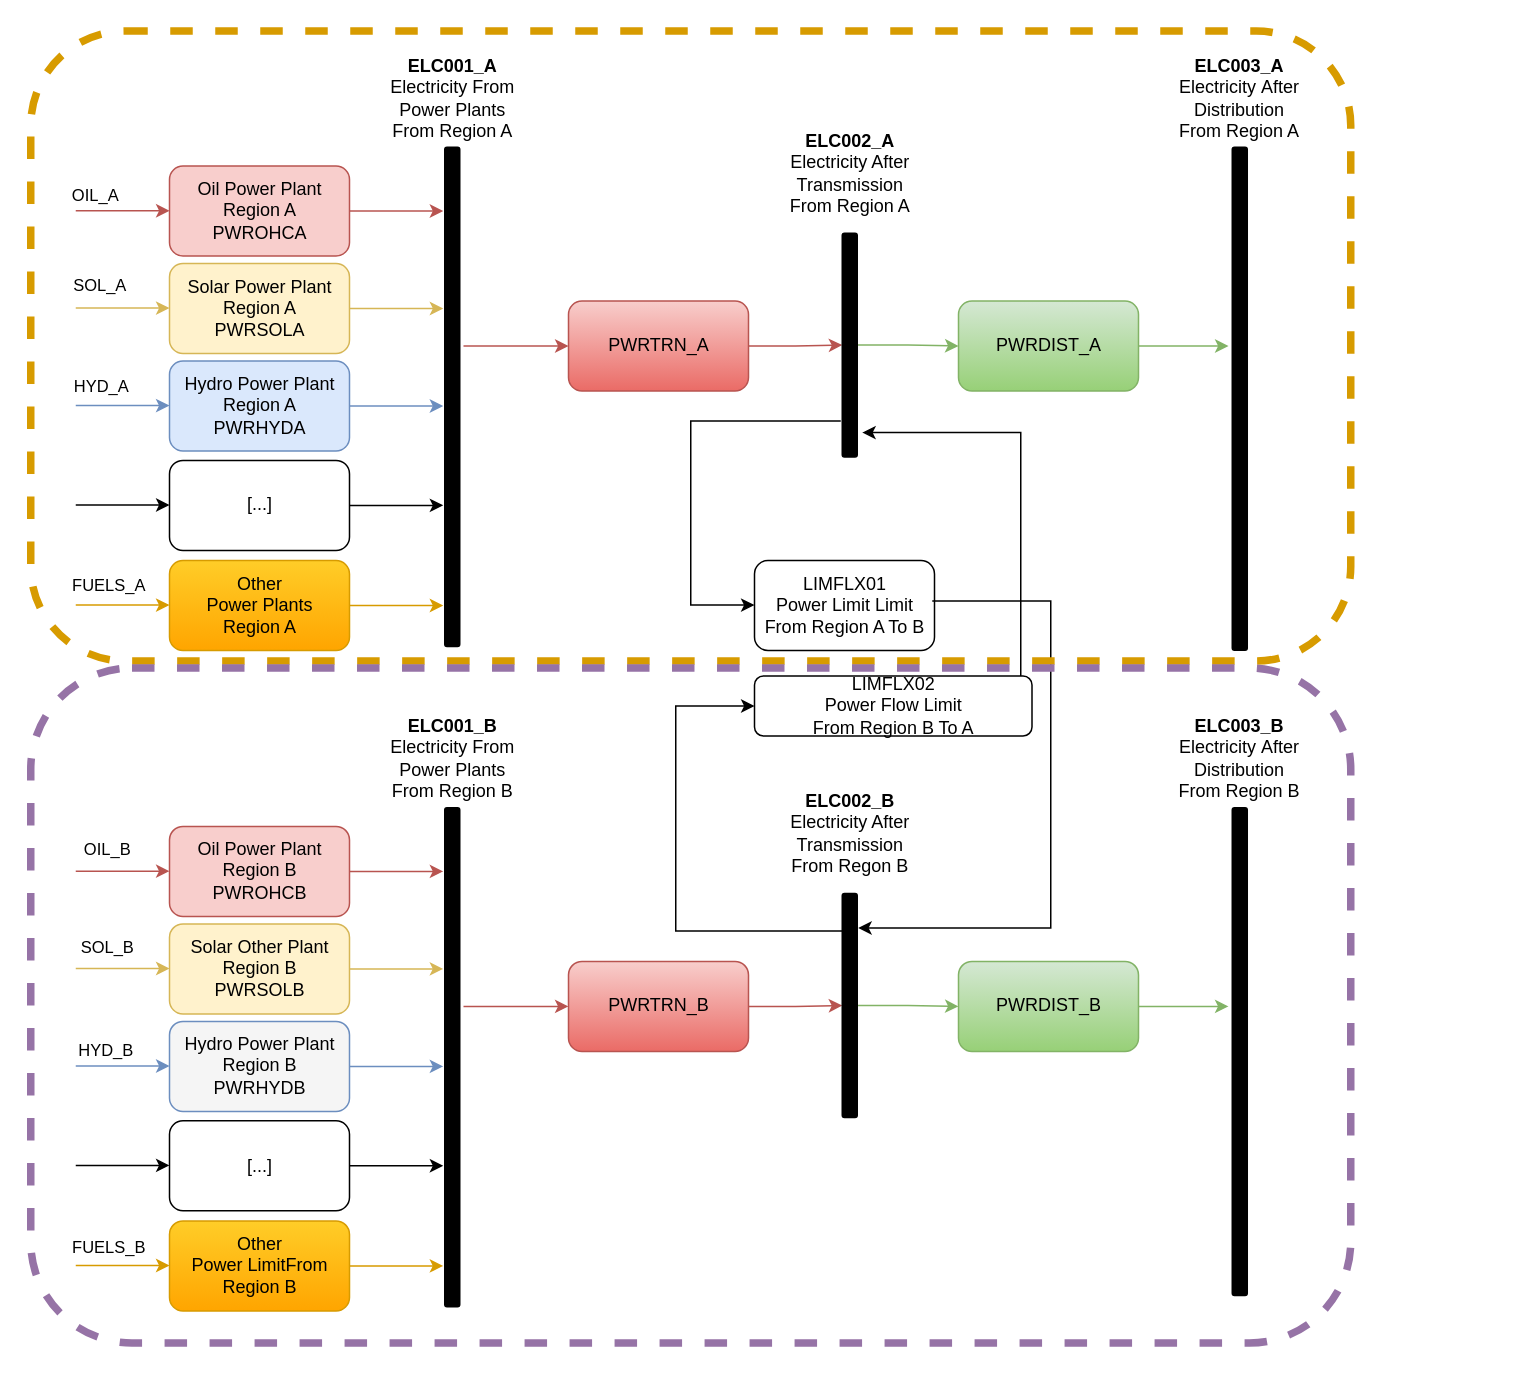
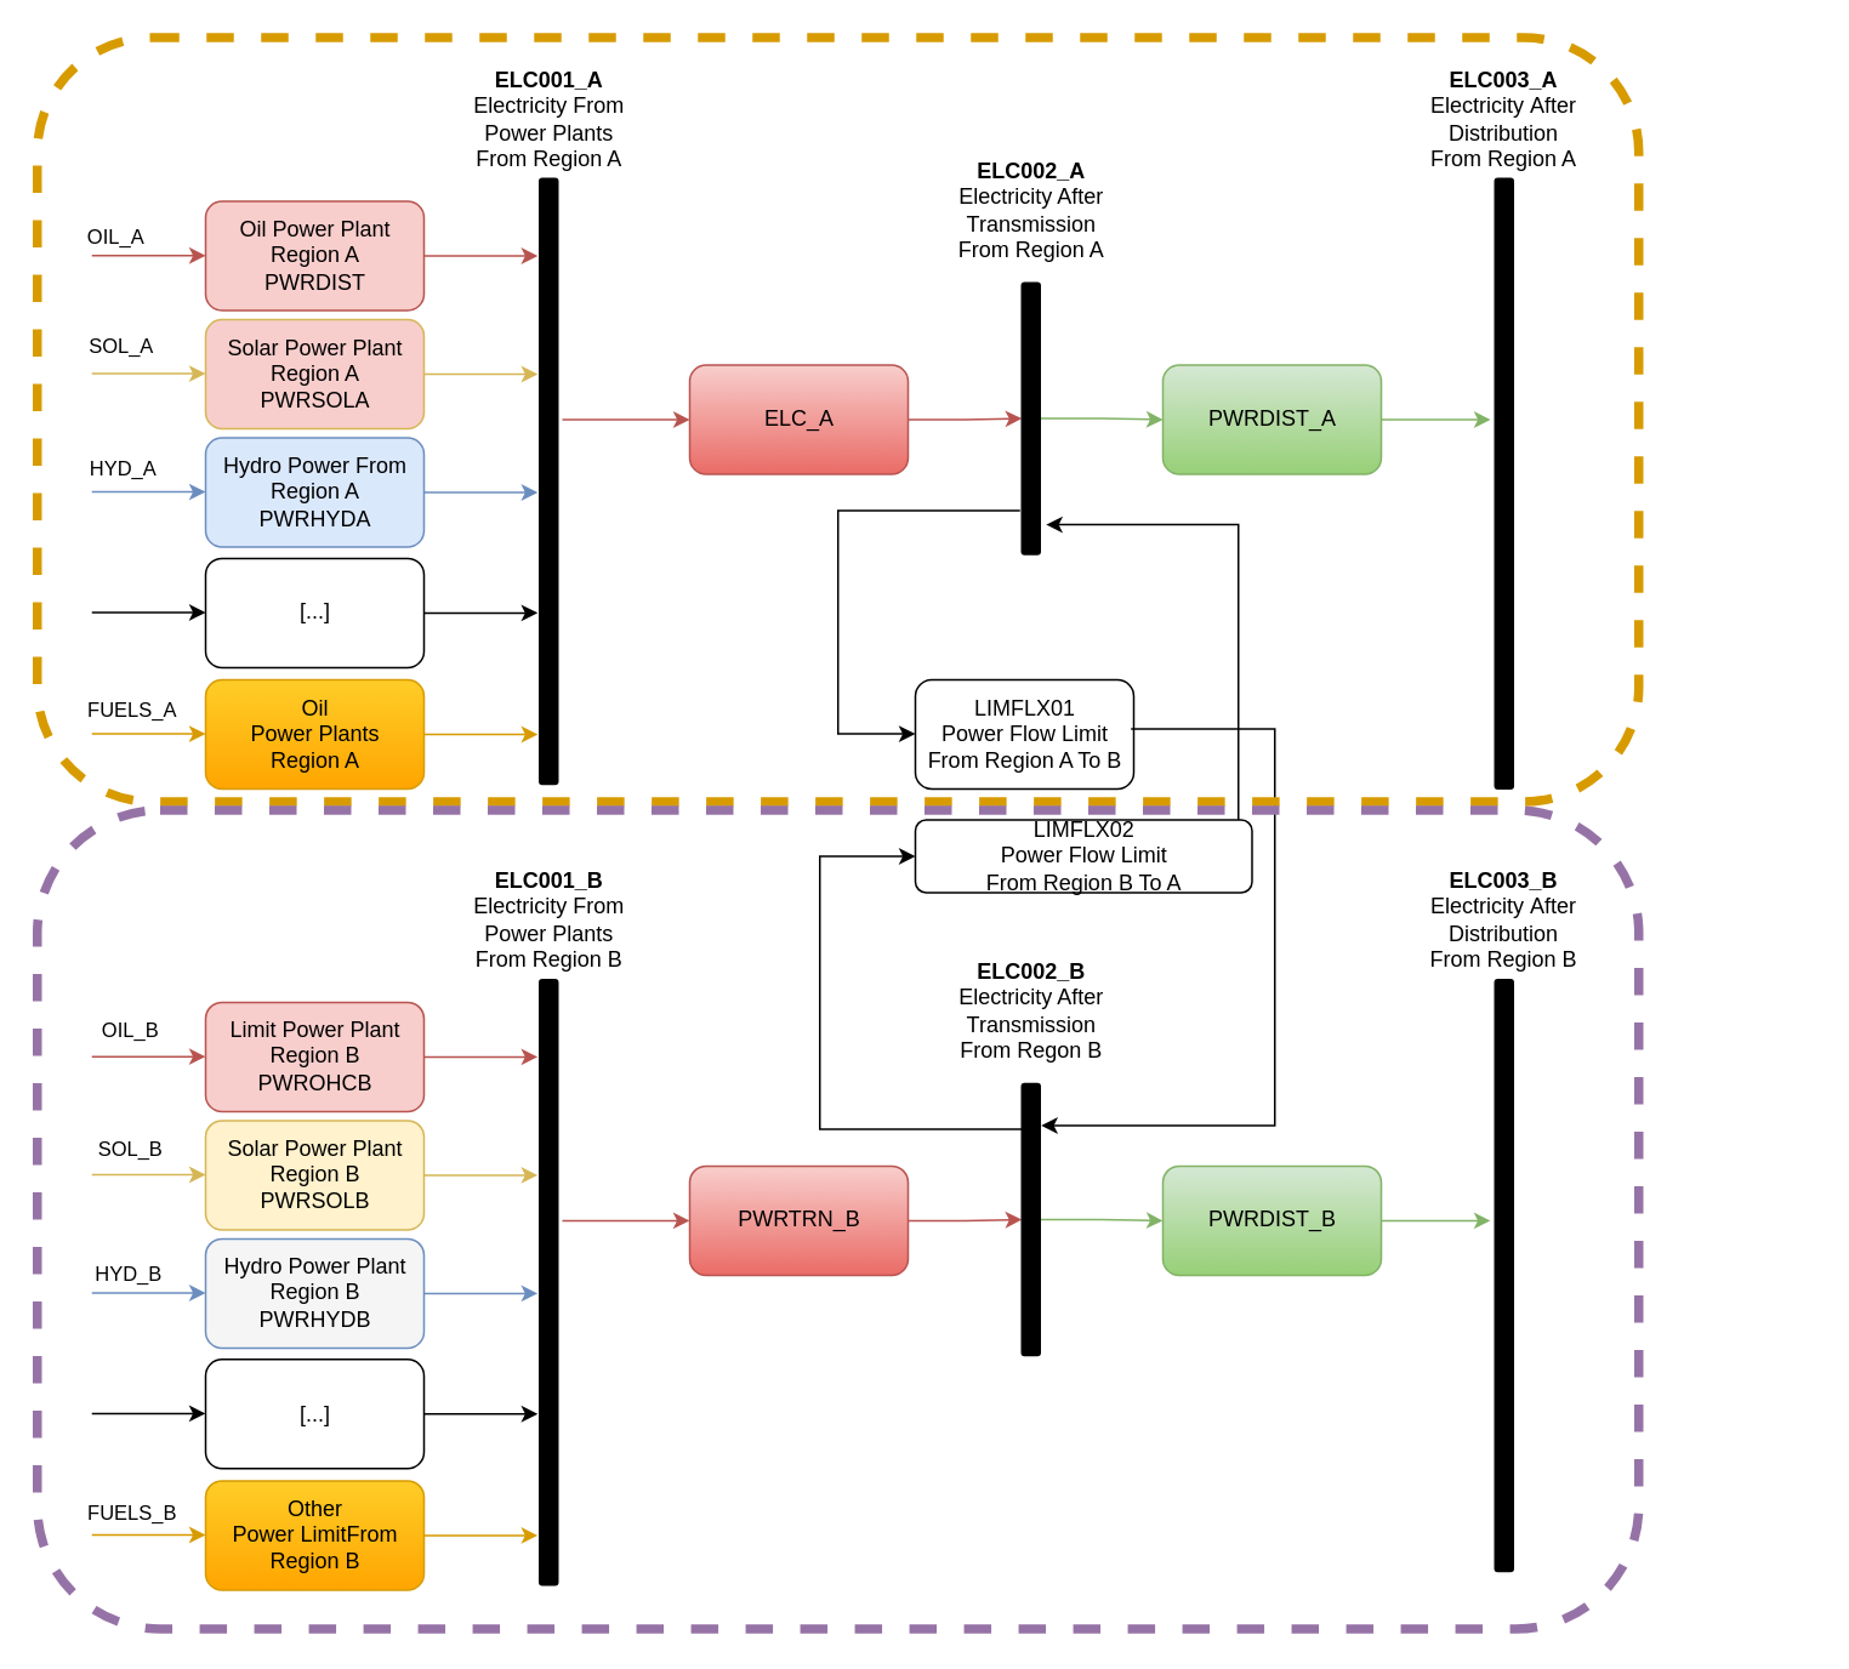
- <mxCell id="15" value="Oil Power Plant&lt;br&gt;Region A&lt;br&gt;PWROHCA" style="rounded=1;whiteSpace=wrap;html=1;fillColor=#f8cecc;strokeColor=#b85450;" parent="1" vertex="1"><mxGeometry x="112.5" y="110" width="120" height="60" as="geometry" /></mxCell>
+ <mxCell id="15" value="Oil Power Plant&lt;br&gt;Region A&lt;br&gt;PWRDIST" style="rounded=1;whiteSpace=wrap;html=1;fillColor=#f8cecc;strokeColor=#b85450;" parent="1" vertex="1"><mxGeometry x="112.5" y="110" width="120" height="60" as="geometry" /></mxCell>
- <mxCell id="17" value="Solar Power Plant&lt;br&gt;Region A&lt;br&gt;PWRSOLA" style="rounded=1;whiteSpace=wrap;html=1;fillColor=#fff2cc;strokeColor=#d6b656;" parent="1" vertex="1"><mxGeometry x="112.5" y="175" width="120" height="60" as="geometry" /></mxCell>
+ <mxCell id="17" value="Solar Power Plant&lt;br&gt;Region A&lt;br&gt;PWRSOLA" style="rounded=1;whiteSpace=wrap;html=1;fillColor=#f8cecc;strokeColor=#d6b656;" parent="1" vertex="1"><mxGeometry x="112.5" y="175" width="120" height="60" as="geometry" /></mxCell>
- <mxCell id="5" value="PWRTRN_A" style="rounded=1;whiteSpace=wrap;html=1;fillColor=#f8cecc;gradientColor=#ea6b66;strokeColor=#b85450;" parent="1" vertex="1"><mxGeometry x="378.5" y="200" width="120" height="60" as="geometry" /></mxCell>
+ <mxCell id="5" value="ELC_A" style="rounded=1;whiteSpace=wrap;html=1;fillColor=#f8cecc;gradientColor=#ea6b66;strokeColor=#b85450;" parent="1" vertex="1"><mxGeometry x="378.5" y="200" width="120" height="60" as="geometry" /></mxCell>
- <mxCell id="19" value="Hydro Power Plant&lt;br&gt;Region A&lt;br&gt;PWRHYDA" style="rounded=1;whiteSpace=wrap;html=1;fillColor=#dae8fc;strokeColor=#6c8ebf;" parent="1" vertex="1"><mxGeometry x="112.5" y="240" width="120" height="60" as="geometry" /></mxCell>
+ <mxCell id="19" value="Hydro Power From&lt;br&gt;Region A&lt;br&gt;PWRHYDA" style="rounded=1;whiteSpace=wrap;html=1;fillColor=#dae8fc;strokeColor=#6c8ebf;" parent="1" vertex="1"><mxGeometry x="112.5" y="240" width="120" height="60" as="geometry" /></mxCell>
- <mxCell id="23" value="Other&lt;br&gt;Power Plants&lt;br&gt;Region A" style="rounded=1;whiteSpace=wrap;html=1;fillColor=#ffcd28;strokeColor=#d79b00;gradientColor=#ffa500;" parent="1" vertex="1"><mxGeometry x="112.5" y="373" width="120" height="60" as="geometry" /></mxCell>
+ <mxCell id="23" value="Oil&lt;br&gt;Power Plants&lt;br&gt;Region A" style="rounded=1;whiteSpace=wrap;html=1;fillColor=#ffcd28;strokeColor=#d79b00;gradientColor=#ffa500;" parent="1" vertex="1"><mxGeometry x="112.5" y="373" width="120" height="60" as="geometry" /></mxCell>
- <mxCell id="65" value="LIMFLX01&lt;br style=&quot;border-color: var(--border-color);&quot;&gt;Power Limit Limit&lt;br style=&quot;border-color: var(--border-color);&quot;&gt;From Region A To B" style="rounded=1;whiteSpace=wrap;html=1;fillColor=none;" parent="1" vertex="1"><mxGeometry x="502.5" y="373" width="120" height="60" as="geometry" /></mxCell>
+ <mxCell id="65" value="LIMFLX01&lt;br style=&quot;border-color: var(--border-color);&quot;&gt;Power Flow Limit&lt;br style=&quot;border-color: var(--border-color);&quot;&gt;From Region A To B" style="rounded=1;whiteSpace=wrap;html=1;fillColor=none;" parent="1" vertex="1"><mxGeometry x="502.5" y="373" width="120" height="60" as="geometry" /></mxCell>
- <mxCell id="46" value="Oil Power Plant&lt;br&gt;Region B&lt;br&gt;PWROHCB" style="rounded=1;whiteSpace=wrap;html=1;fillColor=#f8cecc;strokeColor=#b85450;" parent="1" vertex="1"><mxGeometry x="112.5" y="550.28" width="120" height="60" as="geometry" /></mxCell>
+ <mxCell id="46" value="Limit Power Plant&lt;br&gt;Region B&lt;br&gt;PWROHCB" style="rounded=1;whiteSpace=wrap;html=1;fillColor=#f8cecc;strokeColor=#b85450;" parent="1" vertex="1"><mxGeometry x="112.5" y="550.28" width="120" height="60" as="geometry" /></mxCell>
- <mxCell id="48" value="Solar Other Plant&lt;br&gt;Region B&lt;br&gt;PWRSOLB" style="rounded=1;whiteSpace=wrap;html=1;fillColor=#fff2cc;strokeColor=#d6b656;" parent="1" vertex="1"><mxGeometry x="112.5" y="615.28" width="120" height="60" as="geometry" /></mxCell>
+ <mxCell id="48" value="Solar Power Plant&lt;br&gt;Region B&lt;br&gt;PWRSOLB" style="rounded=1;whiteSpace=wrap;html=1;fillColor=#fff2cc;strokeColor=#d6b656;" parent="1" vertex="1"><mxGeometry x="112.5" y="615.28" width="120" height="60" as="geometry" /></mxCell>
